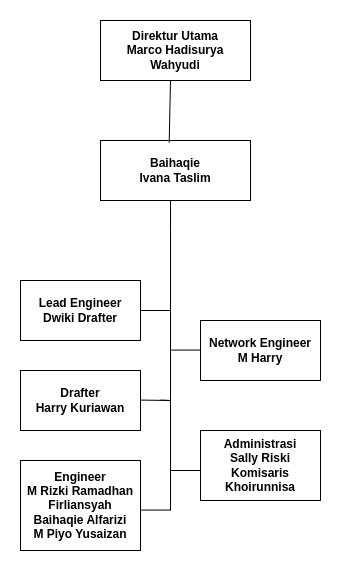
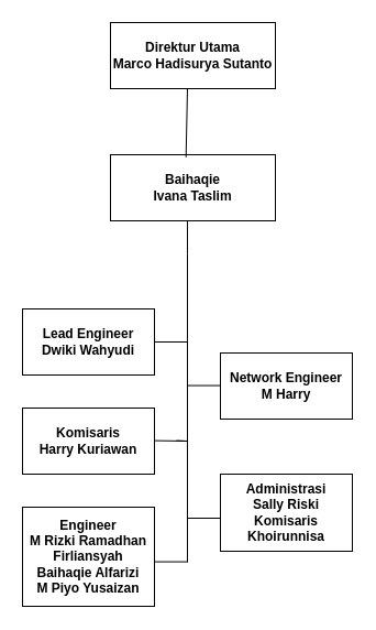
- <mxCell id="2" value="&lt;b&gt;Direktur Utama&lt;/b&gt;&lt;div&gt;&lt;b&gt;Marco Hadisurya Wahyudi&lt;/b&gt;&lt;/div&gt;" style="rounded=0;whiteSpace=wrap;html=1;" vertex="1" parent="1"><mxGeometry x="100" y="20" width="150" height="60" as="geometry" /></mxCell>
+ <mxCell id="2" value="&lt;b&gt;Direktur Utama&lt;/b&gt;&lt;div&gt;&lt;b&gt;Marco Hadisurya Sutanto&lt;/b&gt;&lt;/div&gt;" style="rounded=0;whiteSpace=wrap;html=1;" vertex="1" parent="1"><mxGeometry x="100" y="20" width="150" height="60" as="geometry" /></mxCell>
- <mxCell id="4" value="&lt;b&gt;Lead Engineer&lt;/b&gt;&lt;div&gt;&lt;b&gt;Dwiki Drafter&lt;/b&gt;&lt;/div&gt;" style="rounded=0;whiteSpace=wrap;html=1;" vertex="1" parent="1"><mxGeometry x="20" y="280" width="120" height="60" as="geometry" /></mxCell>
+ <mxCell id="4" value="&lt;b&gt;Lead Engineer&lt;/b&gt;&lt;div&gt;&lt;b&gt;Dwiki Wahyudi&lt;/b&gt;&lt;/div&gt;" style="rounded=0;whiteSpace=wrap;html=1;" vertex="1" parent="1"><mxGeometry x="20" y="280" width="120" height="60" as="geometry" /></mxCell>
- <mxCell id="5" value="&lt;b&gt;Drafter&lt;/b&gt;&lt;div&gt;&lt;b&gt;Harry Kuriawan&lt;/b&gt;&lt;/div&gt;" style="rounded=0;whiteSpace=wrap;html=1;" vertex="1" parent="1"><mxGeometry x="20" y="370" width="120" height="60" as="geometry" /></mxCell>
+ <mxCell id="5" value="&lt;b&gt;Komisaris&lt;/b&gt;&lt;div&gt;&lt;b&gt;Harry Kuriawan&lt;/b&gt;&lt;/div&gt;" style="rounded=0;whiteSpace=wrap;html=1;" vertex="1" parent="1"><mxGeometry x="20" y="370" width="120" height="60" as="geometry" /></mxCell>
